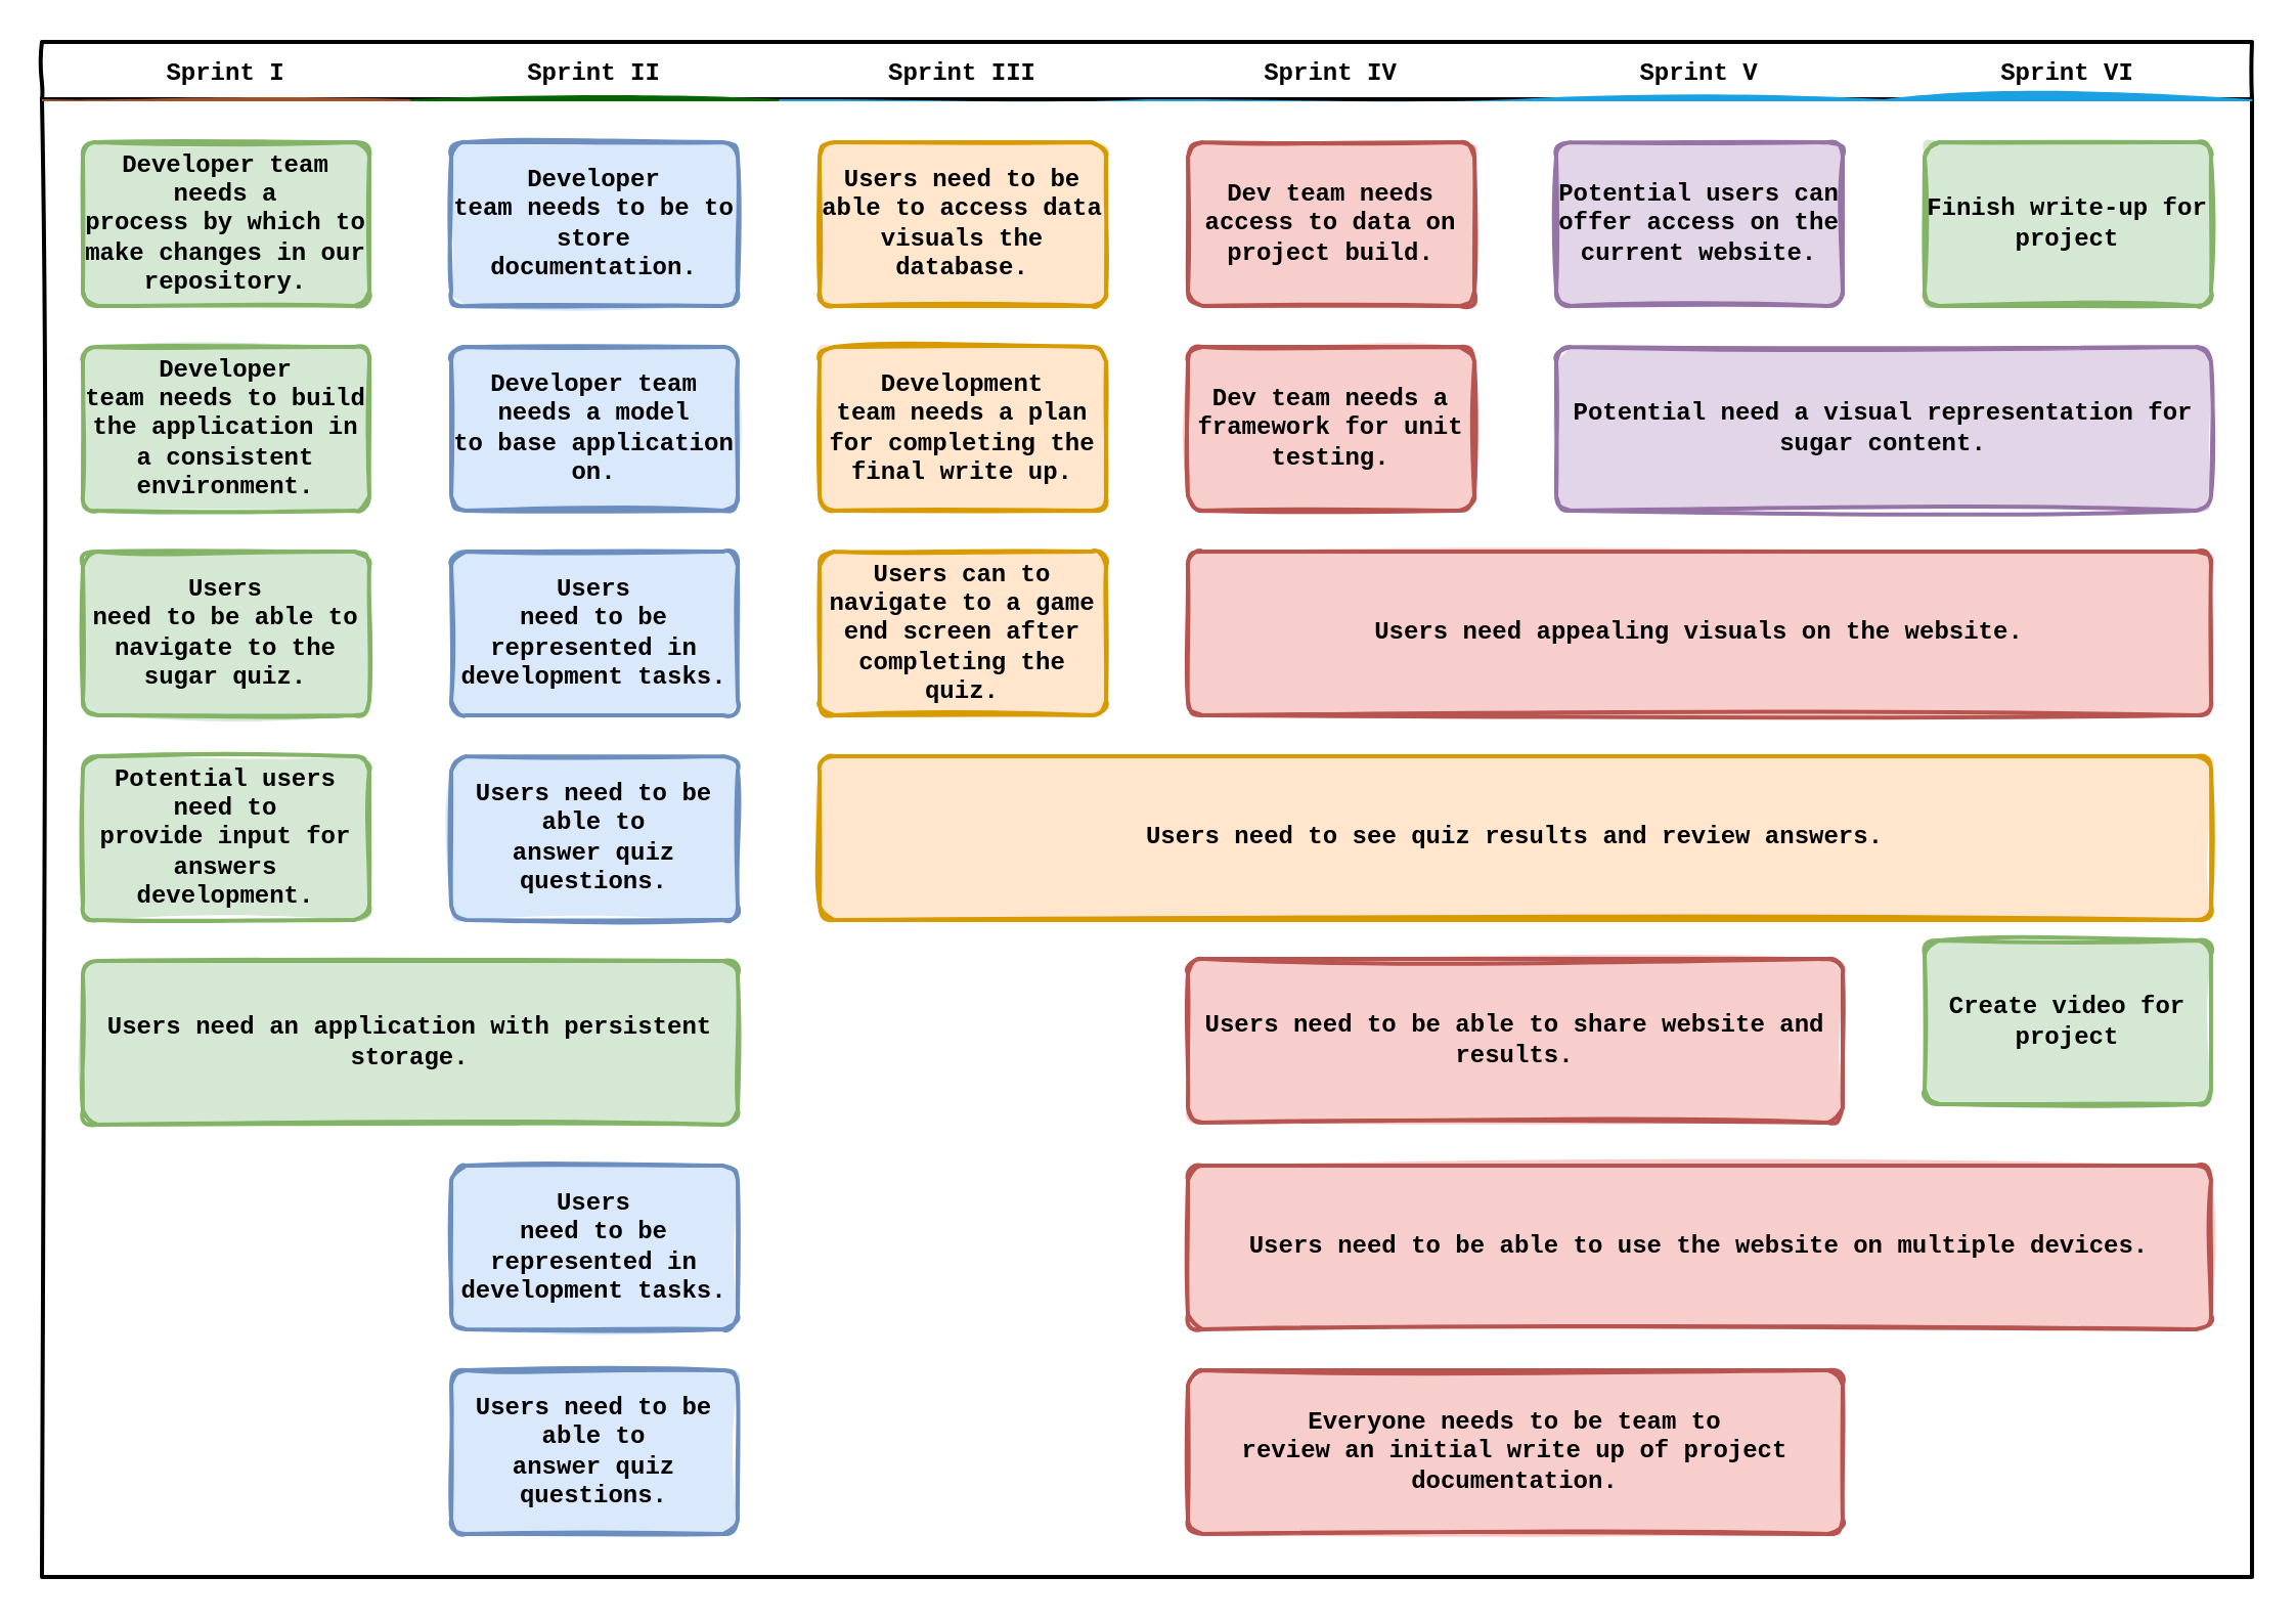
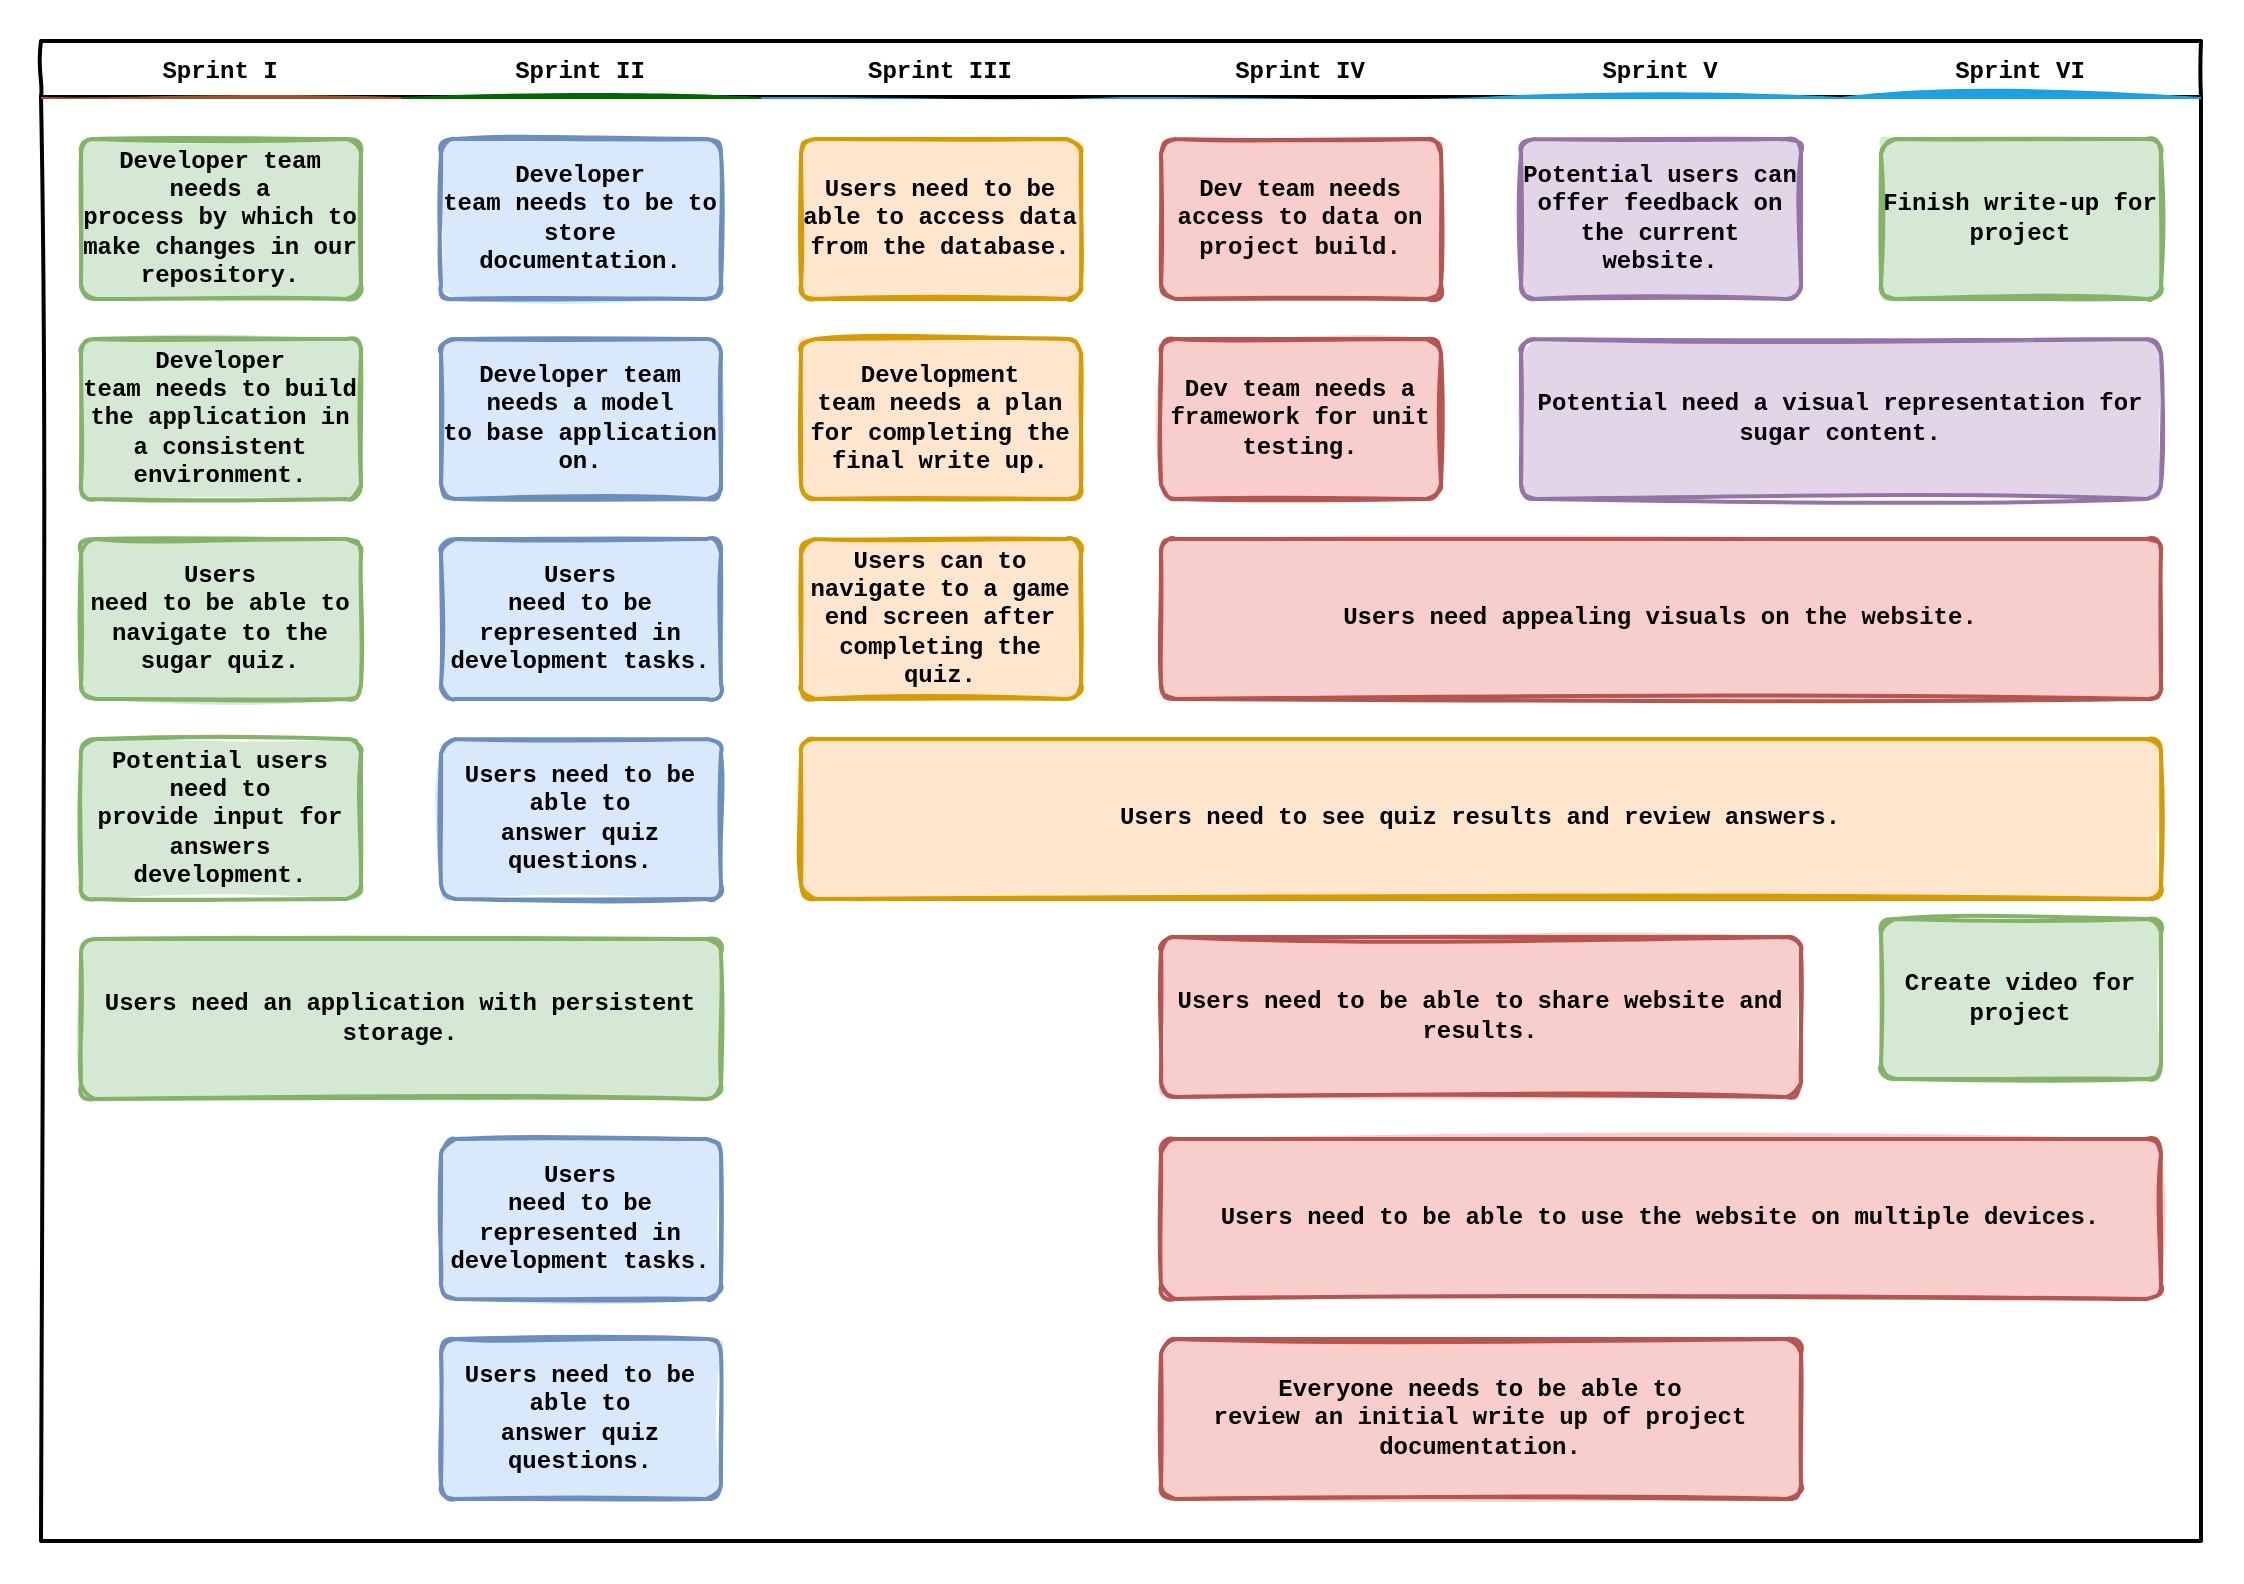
- <mxCell id="17" value="Users&amp;nbsp;need to be able to access data visuals the database." style="whiteSpace=wrap;html=1;strokeWidth=2;fillColor=#ffe6cc;fontStyle=1;spacingTop=0;rounded=1;arcSize=9;points=[];sketch=1;fontFamily=Courier New;hachureGap=8;fillWeight=1;strokeColor=#d79b00;fillStyle=solid;" parent="16" vertex="1"><mxGeometry x="20" y="21" width="140" height="80" as="geometry" /></mxCell>
+ <mxCell id="17" value="Users&amp;nbsp;need to be able to access data from the database." style="whiteSpace=wrap;html=1;strokeWidth=2;fillColor=#ffe6cc;fontStyle=1;spacingTop=0;rounded=1;arcSize=9;points=[];sketch=1;fontFamily=Courier New;hachureGap=8;fillWeight=1;strokeColor=#d79b00;fillStyle=solid;" parent="16" vertex="1"><mxGeometry x="20" y="21" width="140" height="80" as="geometry" /></mxCell>
- <mxCell id="25" value="Potential users can offer access on the current website." style="whiteSpace=wrap;html=1;strokeWidth=2;fillColor=#e1d5e7;fontStyle=1;spacingTop=0;rounded=1;arcSize=9;points=[];sketch=1;fontFamily=Courier New;hachureGap=8;fillWeight=1;strokeColor=#9673a6;fillStyle=solid;" parent="24" vertex="1"><mxGeometry x="20" y="21" width="140" height="80" as="geometry" /></mxCell>
+ <mxCell id="25" value="Potential users can offer feedback on the current website." style="whiteSpace=wrap;html=1;strokeWidth=2;fillColor=#e1d5e7;fontStyle=1;spacingTop=0;rounded=1;arcSize=9;points=[];sketch=1;fontFamily=Courier New;hachureGap=8;fillWeight=1;strokeColor=#9673a6;fillStyle=solid;" parent="24" vertex="1"><mxGeometry x="20" y="21" width="140" height="80" as="geometry" /></mxCell>
- <mxCell id="29" value="&lt;span&gt;Everyone needs to be team to&lt;br&gt;     review an initial write up of project documentation.&lt;br&gt;&lt;/span&gt;" style="whiteSpace=wrap;html=1;strokeWidth=2;fillColor=#f8cecc;fontStyle=1;spacingTop=0;rounded=1;arcSize=9;points=[];sketch=1;fontFamily=Courier New;hachureGap=8;fillWeight=1;strokeColor=#b85450;fillStyle=solid;" parent="1" vertex="1"><mxGeometry x="580" y="669" width="320" height="80" as="geometry" /></mxCell>
+ <mxCell id="29" value="&lt;span&gt;Everyone needs to be able to&lt;br&gt;     review an initial write up of project documentation.&lt;br&gt;&lt;/span&gt;" style="whiteSpace=wrap;html=1;strokeWidth=2;fillColor=#f8cecc;fontStyle=1;spacingTop=0;rounded=1;arcSize=9;points=[];sketch=1;fontFamily=Courier New;hachureGap=8;fillWeight=1;strokeColor=#b85450;fillStyle=solid;" parent="1" vertex="1"><mxGeometry x="580" y="669" width="320" height="80" as="geometry" /></mxCell>
